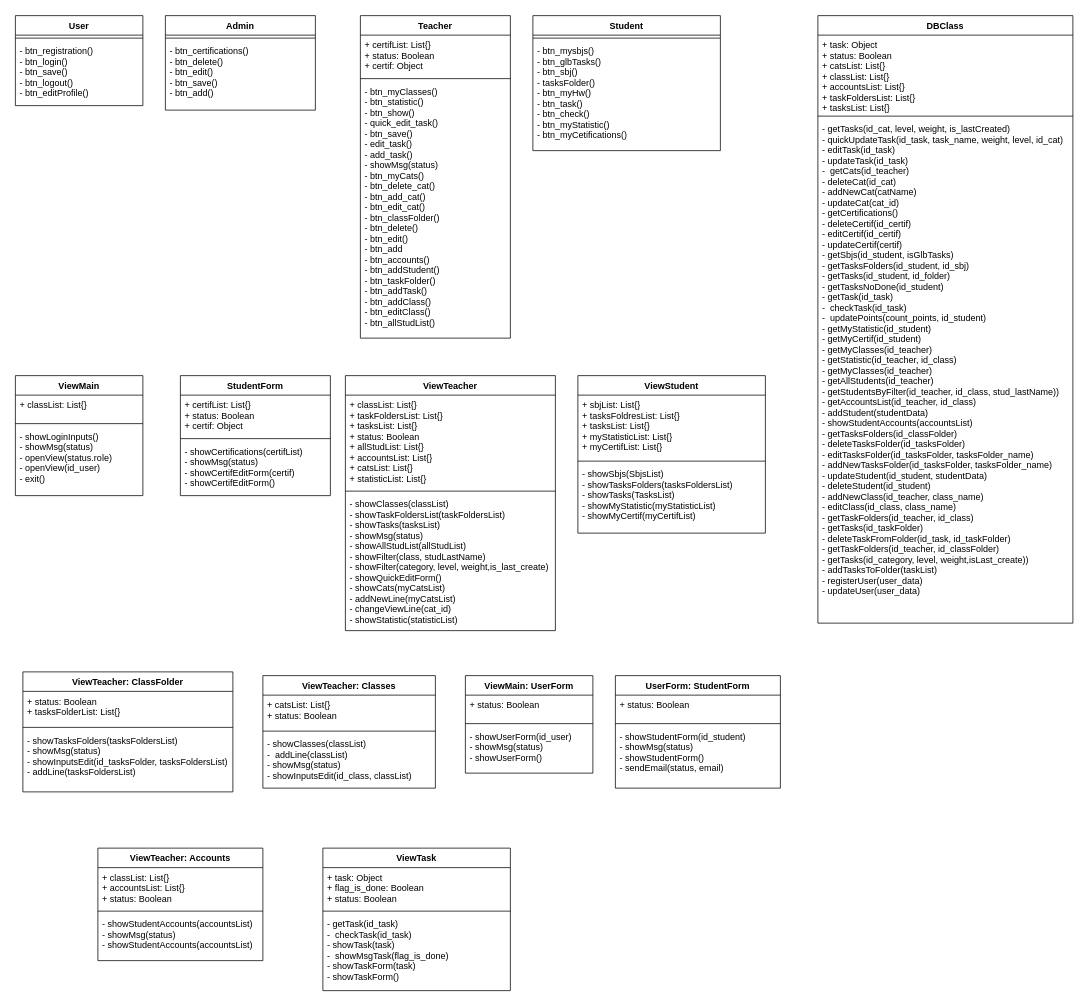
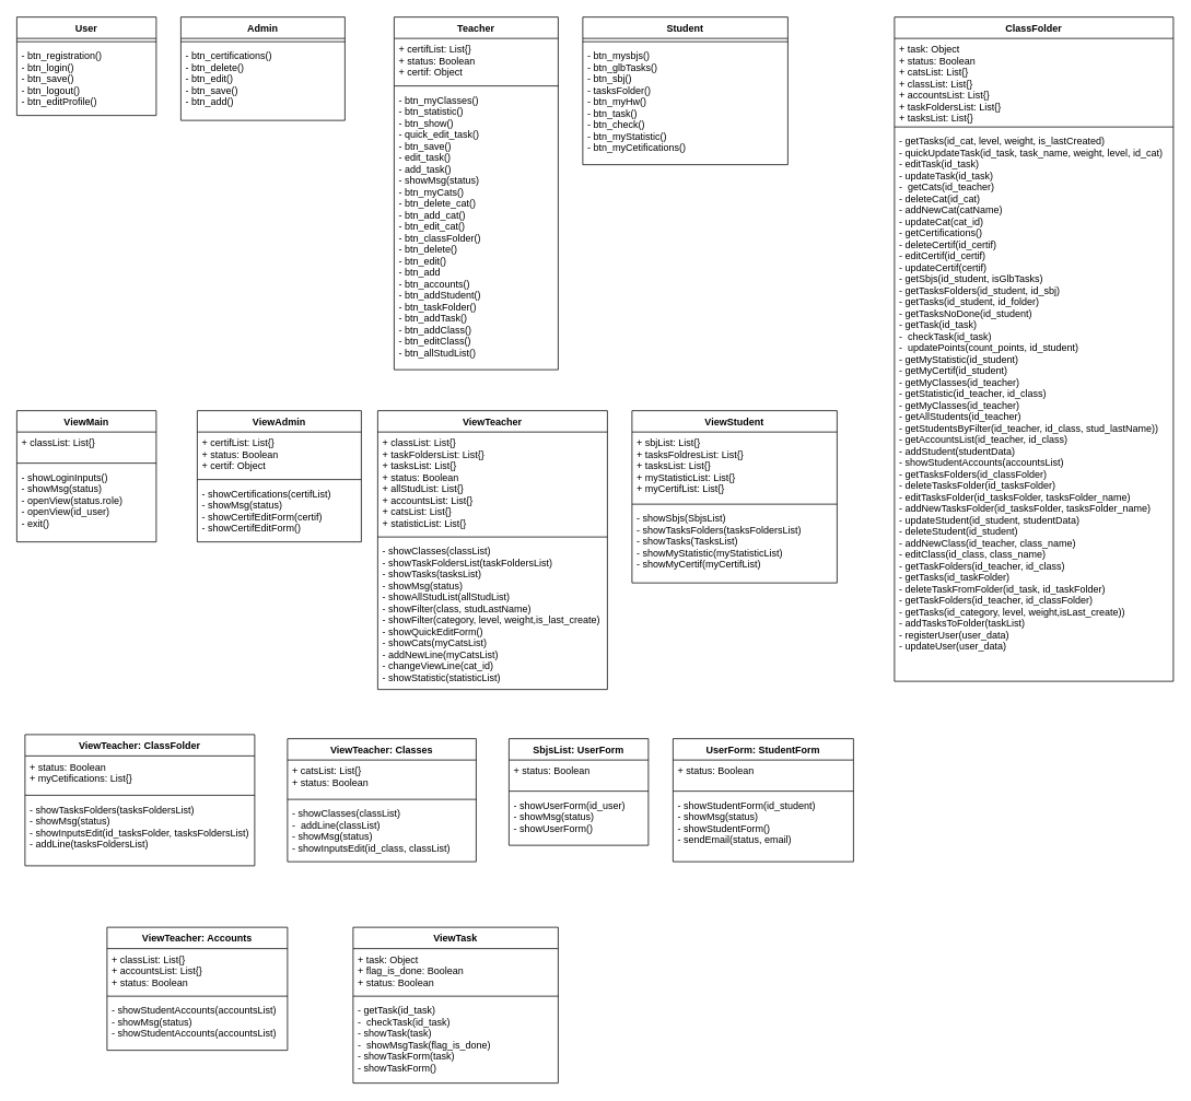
- <mxCell id="13" value="DBClass" style="swimlane;fontStyle=1;align=center;verticalAlign=top;childLayout=stackLayout;horizontal=1;startSize=26;horizontalStack=0;resizeParent=1;resizeParentMax=0;resizeLast=0;collapsible=1;marginBottom=0;" vertex="1" parent="1"><mxGeometry x="1090" y="20" width="340" height="810" as="geometry" /></mxCell>
+ <mxCell id="13" value="ClassFolder" style="swimlane;fontStyle=1;align=center;verticalAlign=top;childLayout=stackLayout;horizontal=1;startSize=26;horizontalStack=0;resizeParent=1;resizeParentMax=0;resizeLast=0;collapsible=1;marginBottom=0;" vertex="1" parent="1"><mxGeometry x="1090" y="20" width="340" height="810" as="geometry" /></mxCell>
- <mxCell id="20" value="StudentForm" style="swimlane;fontStyle=1;align=center;verticalAlign=top;childLayout=stackLayout;horizontal=1;startSize=26;horizontalStack=0;resizeParent=1;resizeParentMax=0;resizeLast=0;collapsible=1;marginBottom=0;" vertex="1" parent="1"><mxGeometry x="240" y="500" width="200" height="160" as="geometry" /></mxCell>
+ <mxCell id="20" value="ViewAdmin" style="swimlane;fontStyle=1;align=center;verticalAlign=top;childLayout=stackLayout;horizontal=1;startSize=26;horizontalStack=0;resizeParent=1;resizeParentMax=0;resizeLast=0;collapsible=1;marginBottom=0;" vertex="1" parent="1"><mxGeometry x="240" y="500" width="200" height="160" as="geometry" /></mxCell>
- <mxCell id="55" value="ViewMain: UserForm" style="swimlane;fontStyle=1;align=center;verticalAlign=top;childLayout=stackLayout;horizontal=1;startSize=26;horizontalStack=0;resizeParent=1;resizeParentMax=0;resizeLast=0;collapsible=1;marginBottom=0;" vertex="1" parent="1"><mxGeometry x="620" y="900" width="170" height="130" as="geometry" /></mxCell>
+ <mxCell id="55" value="SbjsList: UserForm" style="swimlane;fontStyle=1;align=center;verticalAlign=top;childLayout=stackLayout;horizontal=1;startSize=26;horizontalStack=0;resizeParent=1;resizeParentMax=0;resizeLast=0;collapsible=1;marginBottom=0;" vertex="1" parent="1"><mxGeometry x="620" y="900" width="170" height="130" as="geometry" /></mxCell>
- <mxCell id="37" value="+ status: Boolean&#10;+ tasksFolderList: List{}" style="text;strokeColor=none;fillColor=none;align=left;verticalAlign=top;spacingLeft=4;spacingRight=4;overflow=hidden;rotatable=0;points=[[0,0.5],[1,0.5]];portConstraint=eastwest;" vertex="1" parent="36"><mxGeometry y="26" width="280" height="44" as="geometry" /></mxCell>
+ <mxCell id="37" value="+ status: Boolean&#10;+ myCetifications: List{}" style="text;strokeColor=none;fillColor=none;align=left;verticalAlign=top;spacingLeft=4;spacingRight=4;overflow=hidden;rotatable=0;points=[[0,0.5],[1,0.5]];portConstraint=eastwest;" vertex="1" parent="36"><mxGeometry y="26" width="280" height="44" as="geometry" /></mxCell>
